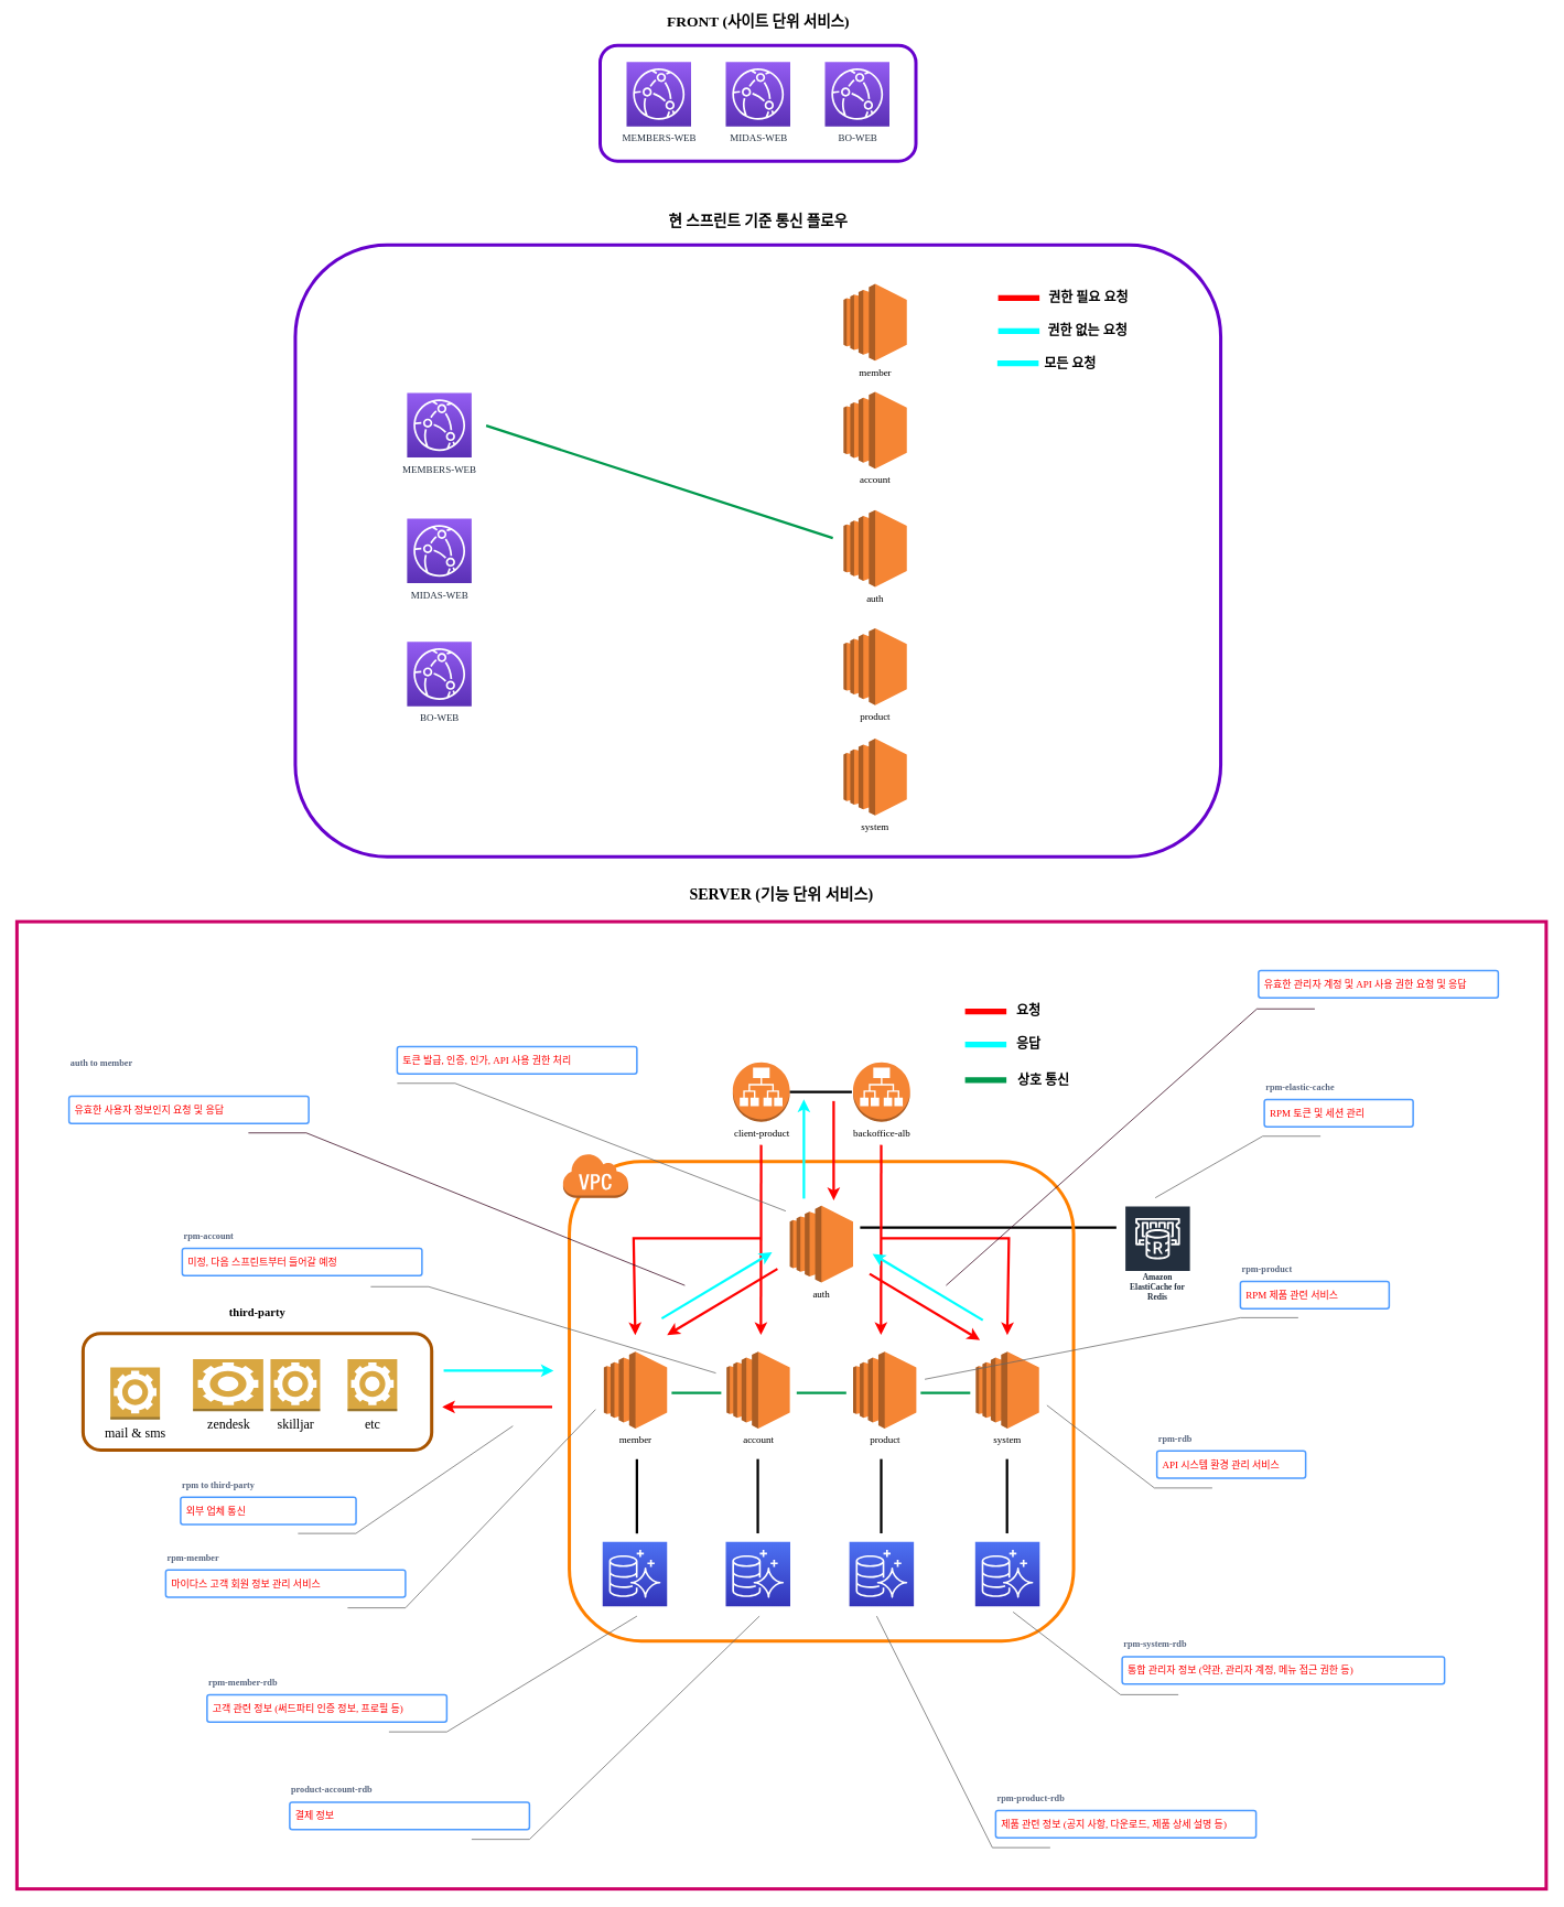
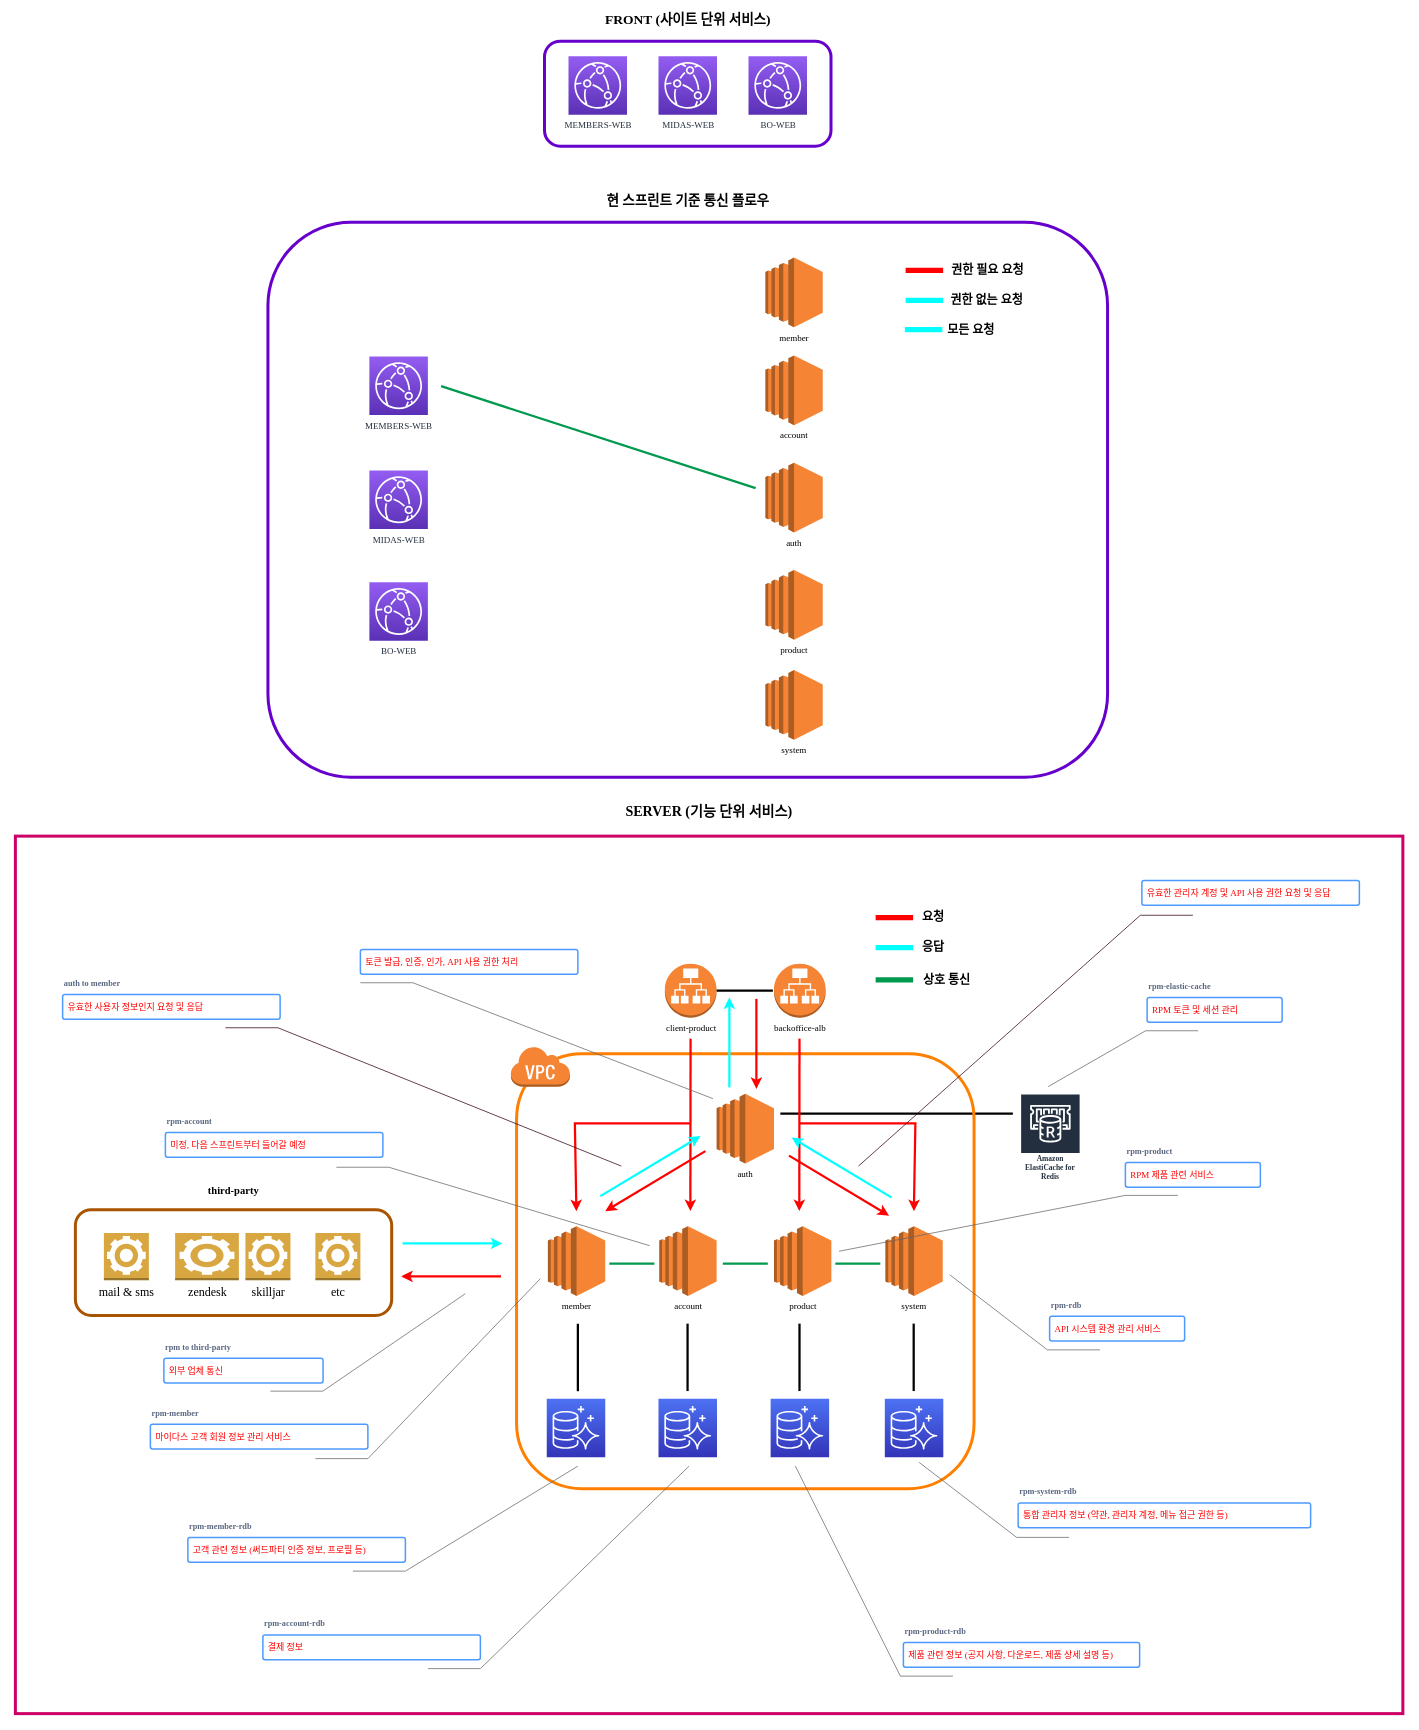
- <mxCell id="73" value="auth to member" style="fillColor=none;strokeColor=none;html=1;fontSize=11;fontStyle=0;align=left;fontColor=#596780;fontStyle=1;fontSize=11;fontFamily=Tahoma;" vertex="1" parent="1"><mxGeometry x="83" y="1241" width="240" height="20" as="geometry" /></mxCell>
+ <mxCell id="73" value="auth to member" style="fillColor=none;strokeColor=none;html=1;fontSize=11;fontStyle=0;align=left;fontColor=#596780;fontStyle=1;fontSize=11;fontFamily=Tahoma;" vertex="1" parent="1"><mxGeometry x="83" y="1266" width="240" height="20" as="geometry" /></mxCell>
- <mxCell id="105" value="mail &amp;amp; sms" style="outlineConnect=0;dashed=0;verticalLabelPosition=bottom;verticalAlign=top;align=center;html=1;shape=mxgraph.aws3.worker;fillColor=#D9A741;gradientColor=none;fontFamily=Tahoma;fontSize=16;fontColor=#000000;strokeColor=#33001A;strokeWidth=4;" vertex="1" parent="1"><mxGeometry x="133" y="1619" width="60" height="63" as="geometry" /></mxCell>
+ <mxCell id="105" value="mail &amp;amp; sms" style="outlineConnect=0;dashed=0;verticalLabelPosition=bottom;verticalAlign=top;align=center;html=1;shape=mxgraph.aws3.worker;fillColor=#D9A741;gradientColor=none;fontFamily=Tahoma;fontSize=16;fontColor=#000000;strokeColor=#33001A;strokeWidth=4;" vertex="1" parent="1"><mxGeometry x="138" y="1609" width="60" height="63" as="geometry" /></mxCell>
- <mxCell id="51" value="product-account-rdb" style="fillColor=none;strokeColor=none;html=1;fontSize=11;fontStyle=0;align=left;fontColor=#596780;fontStyle=1;fontSize=11;fontFamily=Tahoma;" vertex="1" parent="1"><mxGeometry x="350" y="2120" width="240" height="20" as="geometry" /></mxCell>
+ <mxCell id="51" value="rpm-account-rdb" style="fillColor=none;strokeColor=none;html=1;fontSize=11;fontStyle=0;align=left;fontColor=#596780;fontStyle=1;fontSize=11;fontFamily=Tahoma;" vertex="1" parent="1"><mxGeometry x="350" y="2120" width="240" height="20" as="geometry" /></mxCell>
